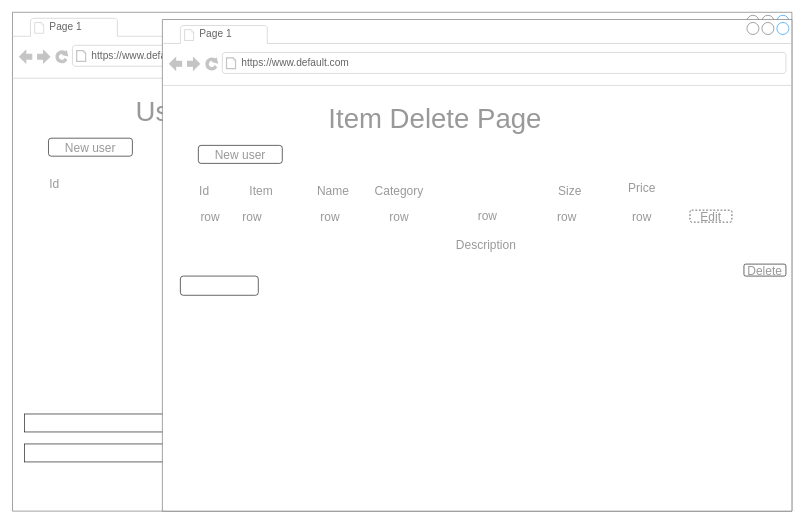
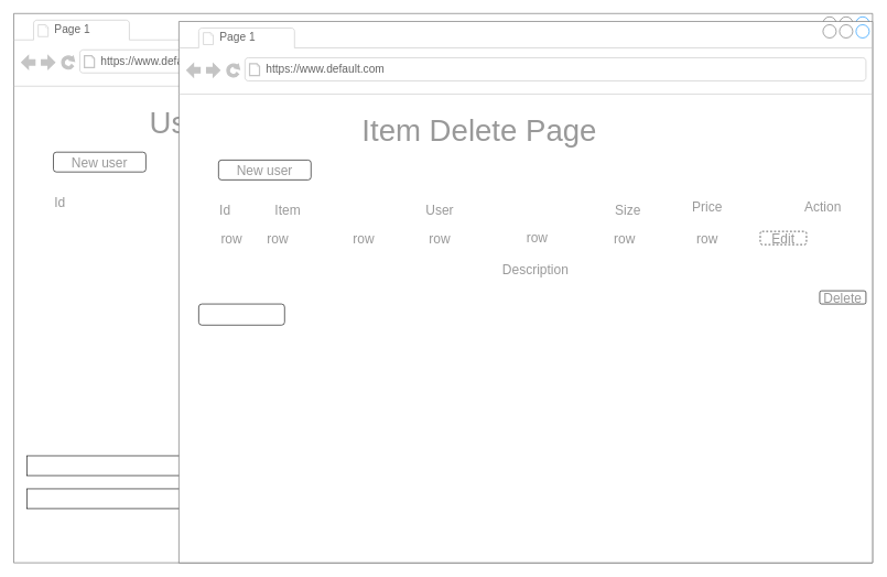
+ <mxCell id="24" value="Action" style="text;html=1;strokeColor=none;fillColor=none;align=center;verticalAlign=middle;whiteSpace=wrap;rounded=0;fontSize=20;fontColor=#999999;" parent="11" vertex="1"><mxGeometry x="930" y="265" width="90" height="30" as="geometry" /></mxCell>
- <mxCell id="19" value="Name" style="text;html=1;strokeColor=none;fillColor=none;align=center;verticalAlign=middle;whiteSpace=wrap;rounded=0;fontSize=20;fontColor=#999999;" parent="11" vertex="1"><mxGeometry x="230" y="275" width="110" height="20" as="geometry" /></mxCell>
- <mxCell id="20" value="Category" style="text;html=1;strokeColor=none;fillColor=none;align=center;verticalAlign=middle;whiteSpace=wrap;rounded=0;fontSize=20;fontColor=#999999;" parent="11" vertex="1"><mxGeometry x="340" y="275" width="110" height="20" as="geometry" /></mxCell>
+ <mxCell id="20" value="User" style="text;html=1;strokeColor=none;fillColor=none;align=center;verticalAlign=middle;whiteSpace=wrap;rounded=0;fontSize=20;fontColor=#999999;" parent="11" vertex="1"><mxGeometry x="340" y="275" width="110" height="20" as="geometry" /></mxCell>
